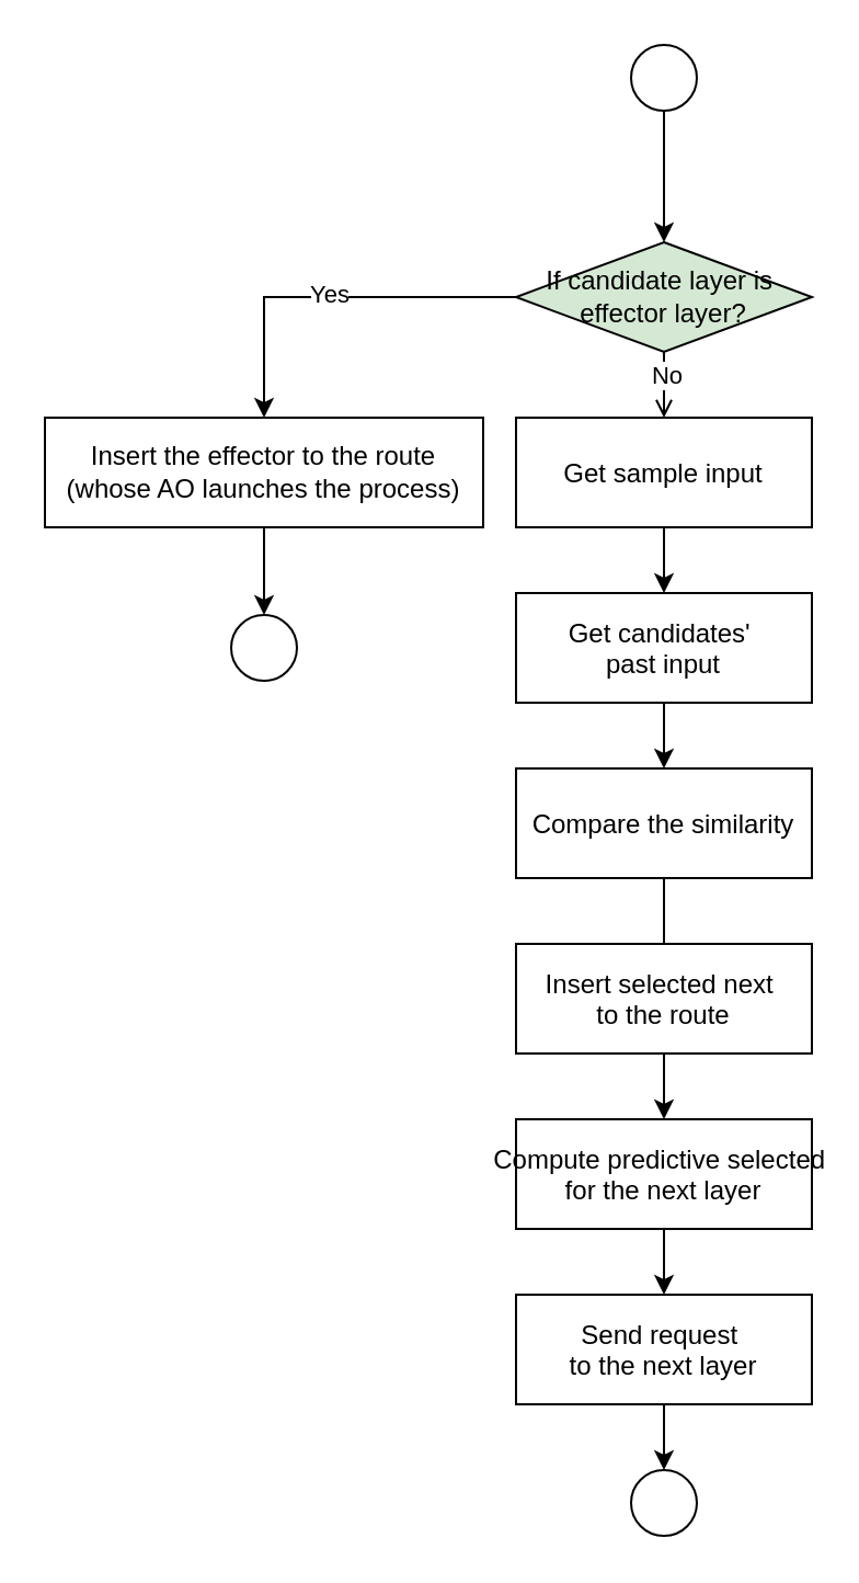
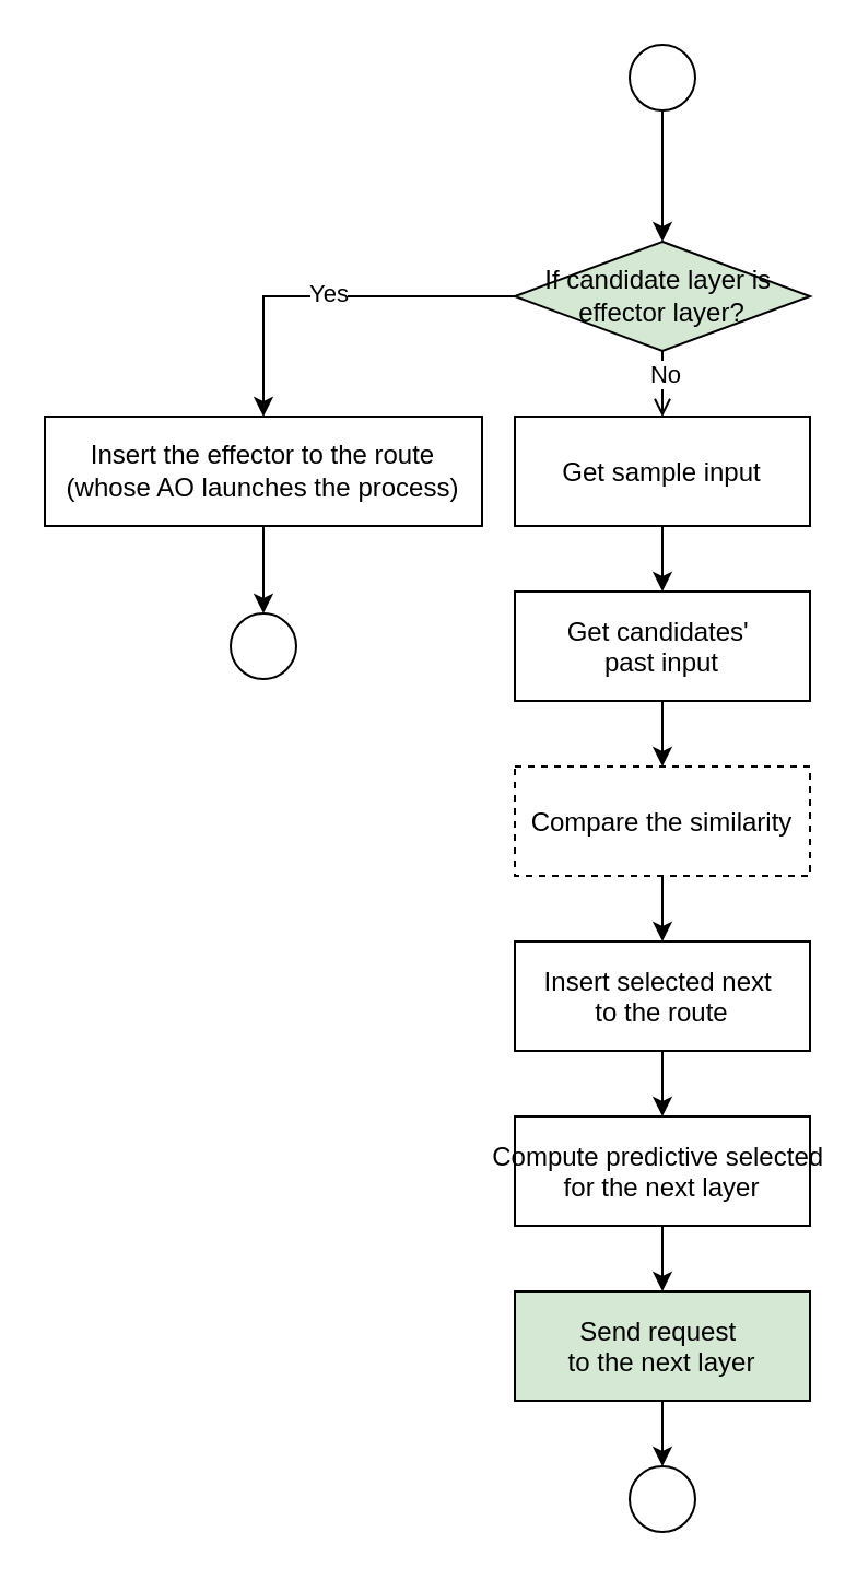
- <mxCell id="5" value="Compare the similarity" style="" vertex="1" parent="1"><mxGeometry x="235" y="350" width="135" height="50" as="geometry" /></mxCell>
+ <mxCell id="5" value="Compare the similarity" style="dashed=1;" vertex="1" parent="1"><mxGeometry x="235" y="350" width="135" height="50" as="geometry" /></mxCell>
- <mxCell id="4" value="" style="edgeStyle=orthogonalEdgeStyle;rounded=0;orthogonalLoop=1;jettySize=auto;html=1;endArrow=none;" edge="1" parent="1" source="5" target="7"><mxGeometry relative="1" as="geometry" /></mxCell>
+ <mxCell id="4" value="" style="edgeStyle=orthogonalEdgeStyle;rounded=0;orthogonalLoop=1;jettySize=auto;html=1;" edge="1" parent="1" source="5" target="7"><mxGeometry relative="1" as="geometry" /></mxCell>
- <mxCell id="24" value="Send request &#10;to the next layer" style="" vertex="1" parent="1"><mxGeometry x="235" y="590" width="135" height="50" as="geometry" /></mxCell>
+ <mxCell id="24" value="Send request &#10;to the next layer" style="fillColor=#d5e8d4;" vertex="1" parent="1"><mxGeometry x="235" y="590" width="135" height="50" as="geometry" /></mxCell>
